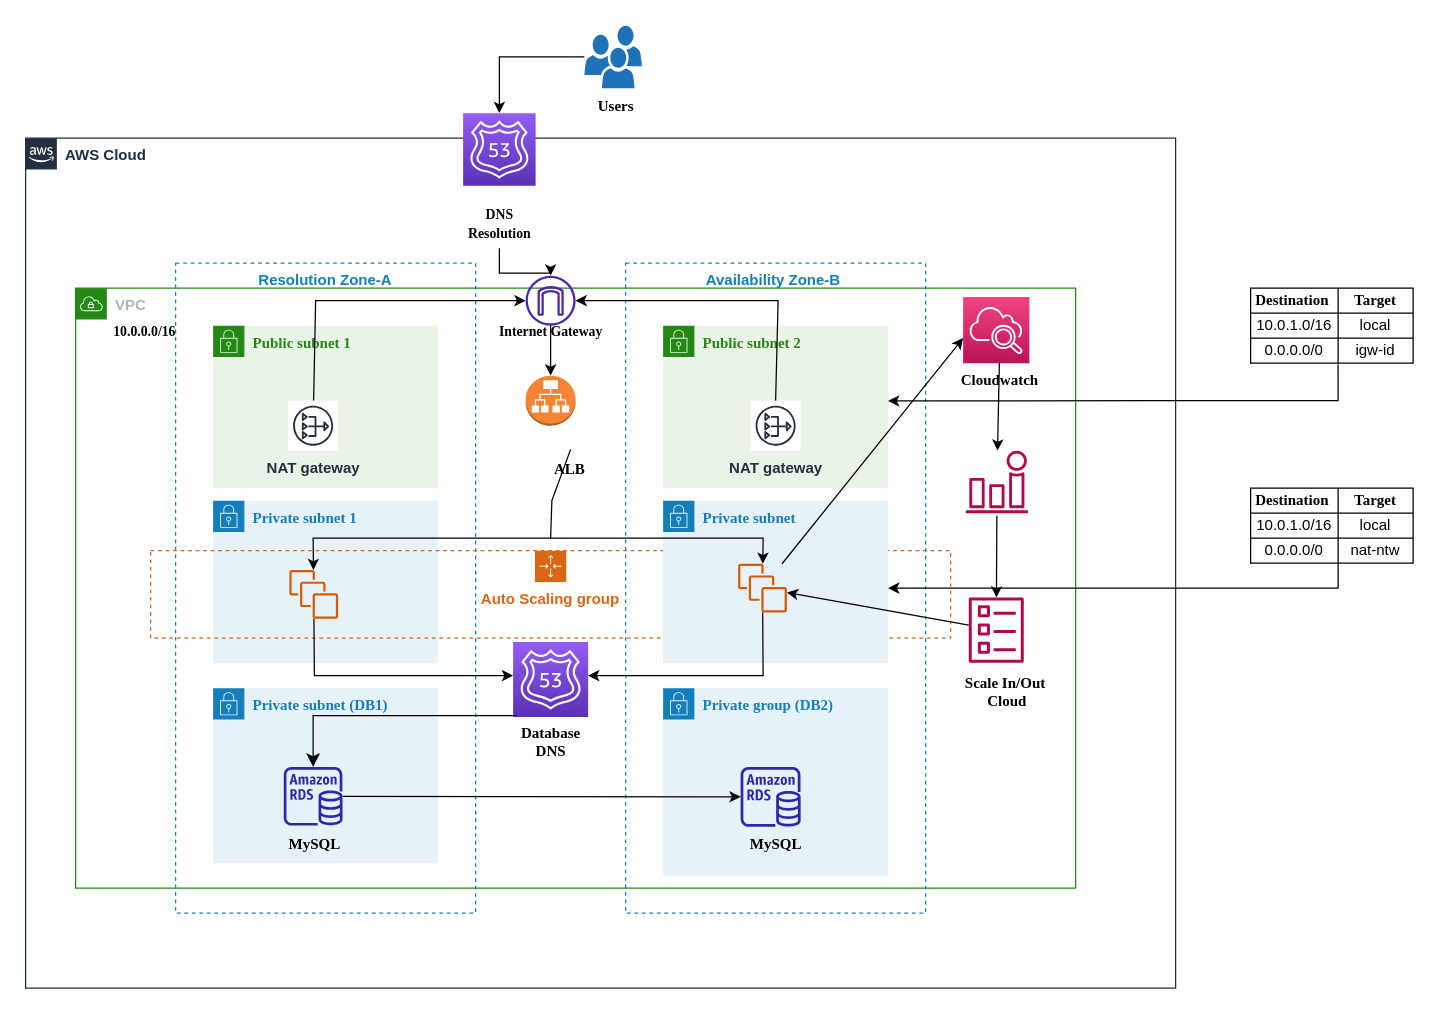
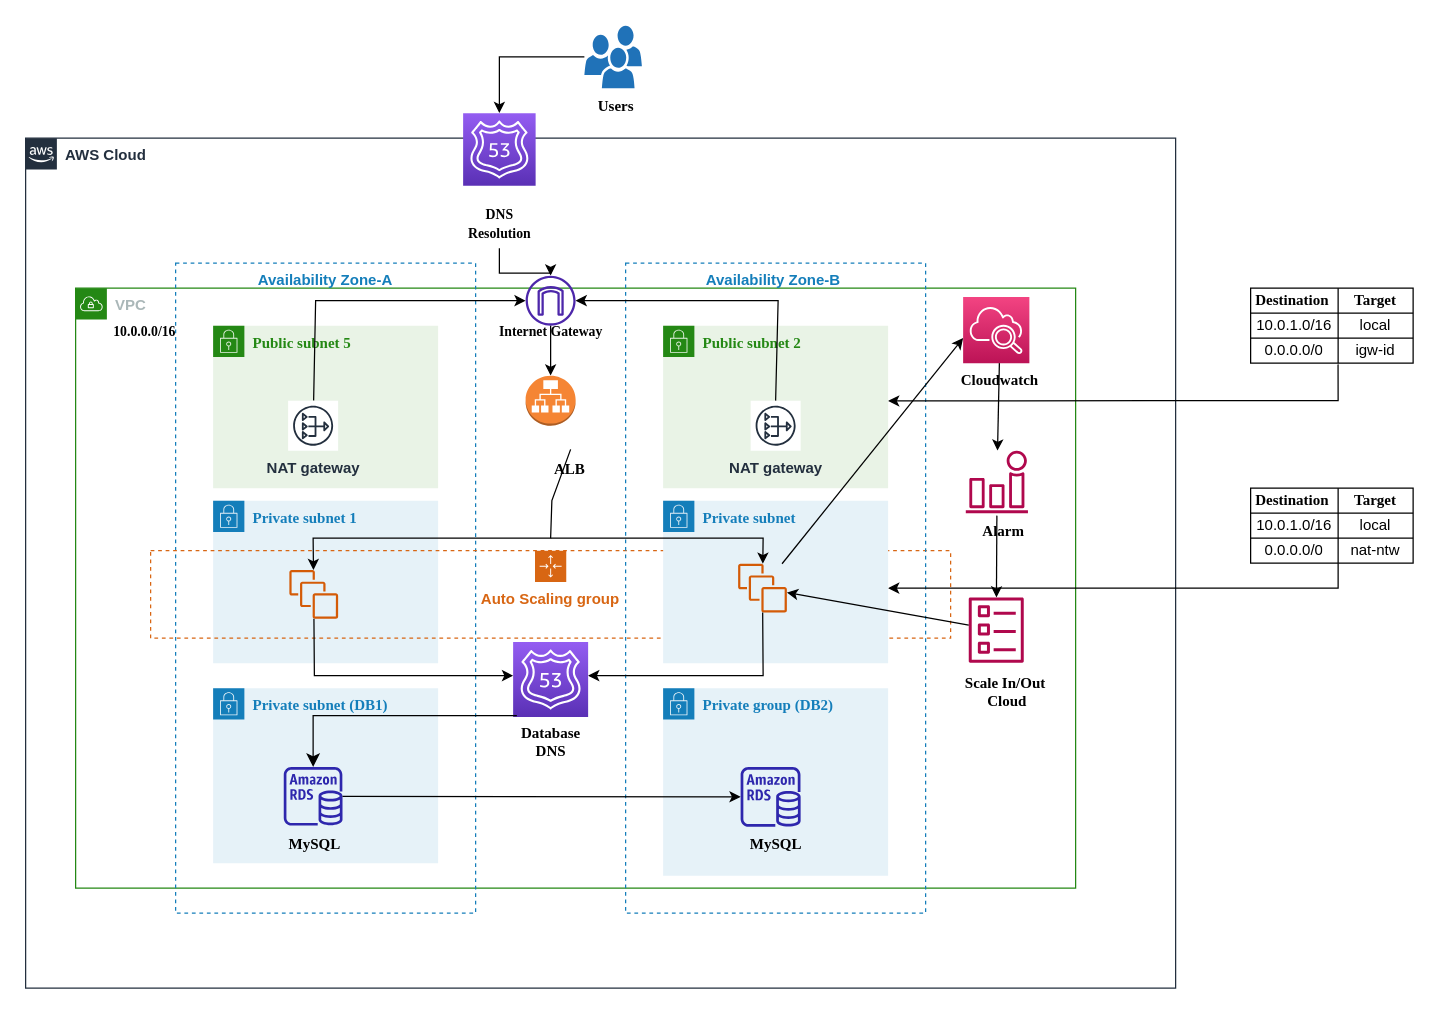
- <mxCell id="9" value="&lt;b&gt;Resolution Zone-A&lt;/b&gt;" style="fillColor=none;strokeColor=#147EBA;dashed=1;verticalAlign=top;fontStyle=0;fontColor=#147EBA;whiteSpace=wrap;html=1;" parent="6" vertex="1"><mxGeometry x="80" y="-20" width="240" height="520" as="geometry" /></mxCell>
+ <mxCell id="9" value="&lt;b&gt;Availability Zone-A&lt;/b&gt;" style="fillColor=none;strokeColor=#147EBA;dashed=1;verticalAlign=top;fontStyle=0;fontColor=#147EBA;whiteSpace=wrap;html=1;" parent="6" vertex="1"><mxGeometry x="80" y="-20" width="240" height="520" as="geometry" /></mxCell>
- <mxCell id="11" value="&lt;font style=&quot;font-size: 12px;&quot; face=&quot;Times New Roman&quot;&gt;&lt;b&gt;Public subnet 1&lt;/b&gt;&lt;/font&gt;" style="points=[[0,0],[0.25,0],[0.5,0],[0.75,0],[1,0],[1,0.25],[1,0.5],[1,0.75],[1,1],[0.75,1],[0.5,1],[0.25,1],[0,1],[0,0.75],[0,0.5],[0,0.25]];outlineConnect=0;gradientColor=none;html=1;whiteSpace=wrap;fontSize=12;fontStyle=0;container=1;pointerEvents=0;collapsible=0;recursiveResize=0;shape=mxgraph.aws4.group;grIcon=mxgraph.aws4.group_security_group;grStroke=0;strokeColor=#248814;fillColor=#E9F3E6;verticalAlign=top;align=left;spacingLeft=30;fontColor=#248814;dashed=0;" vertex="1" parent="6"><mxGeometry x="110" y="30" width="180" height="130" as="geometry" /></mxCell>
+ <mxCell id="11" value="&lt;font style=&quot;font-size: 12px;&quot; face=&quot;Times New Roman&quot;&gt;&lt;b&gt;Public subnet 5&lt;/b&gt;&lt;/font&gt;" style="points=[[0,0],[0.25,0],[0.5,0],[0.75,0],[1,0],[1,0.25],[1,0.5],[1,0.75],[1,1],[0.75,1],[0.5,1],[0.25,1],[0,1],[0,0.75],[0,0.5],[0,0.25]];outlineConnect=0;gradientColor=none;html=1;whiteSpace=wrap;fontSize=12;fontStyle=0;container=1;pointerEvents=0;collapsible=0;recursiveResize=0;shape=mxgraph.aws4.group;grIcon=mxgraph.aws4.group_security_group;grStroke=0;strokeColor=#248814;fillColor=#E9F3E6;verticalAlign=top;align=left;spacingLeft=30;fontColor=#248814;dashed=0;" vertex="1" parent="6"><mxGeometry x="110" y="30" width="180" height="130" as="geometry" /></mxCell>
+ <mxCell id="27" value="&lt;font face=&quot;Times New Roman&quot;&gt;&lt;b&gt;Alarm&lt;/b&gt;&lt;/font&gt;" style="text;html=1;align=center;verticalAlign=middle;resizable=0;points=[];autosize=1;strokeColor=none;fillColor=none;" vertex="1" parent="6"><mxGeometry x="712" y="180" width="60" height="30" as="geometry" /></mxCell>
